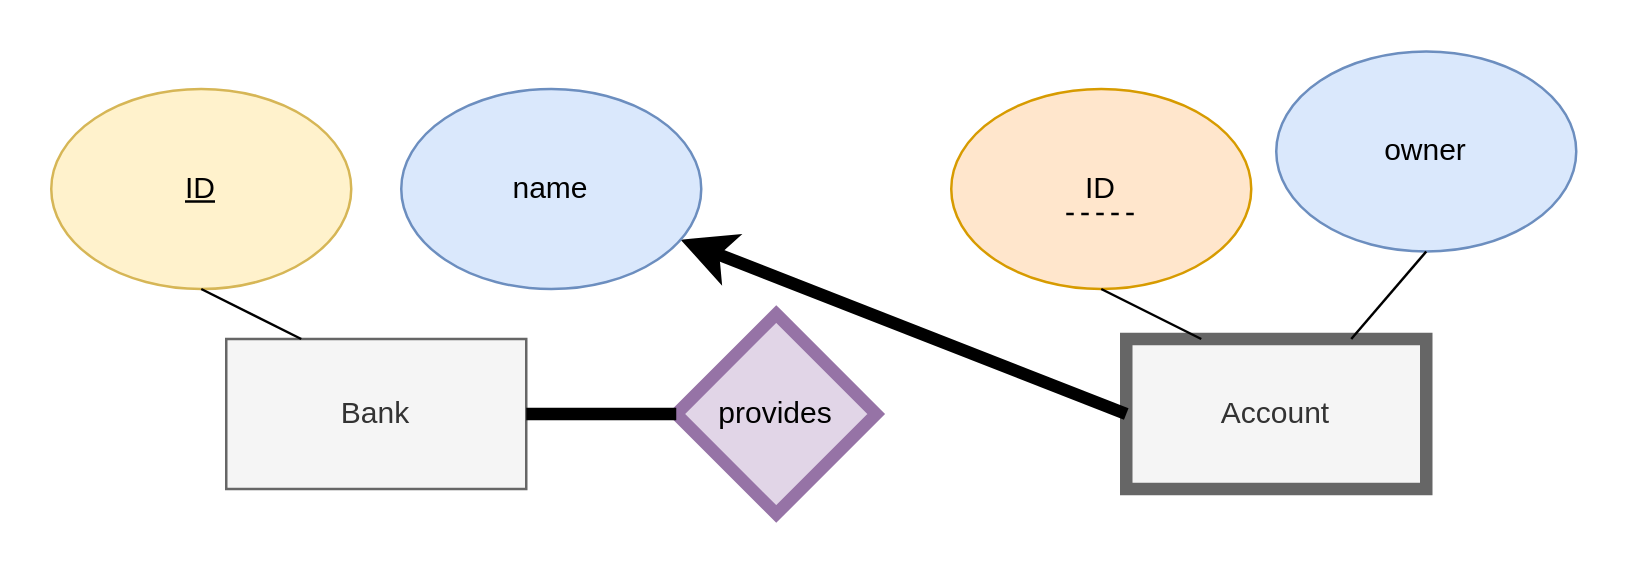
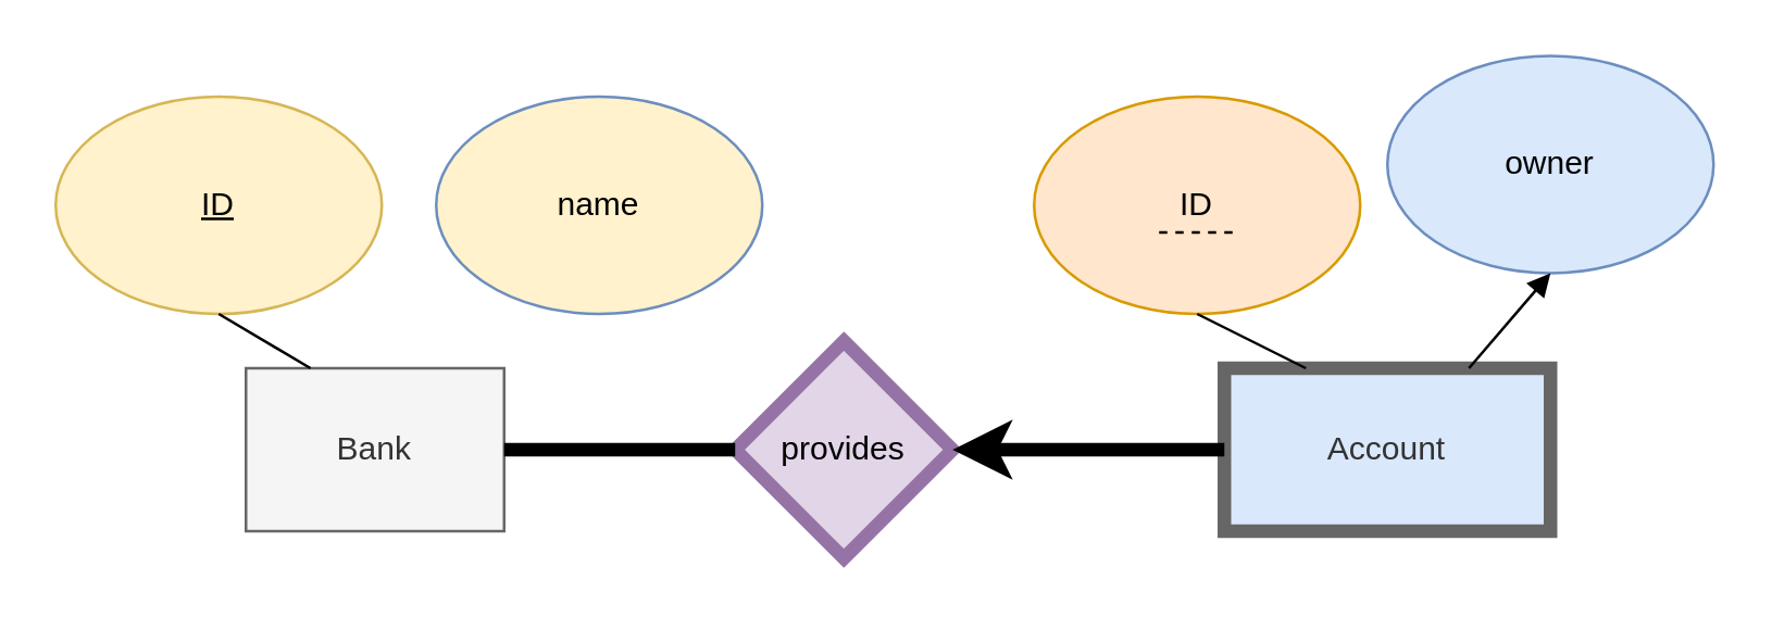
- <mxCell id="9" value="name" style="ellipse;whiteSpace=wrap;html=1;fillColor=#dae8fc;strokeColor=#6c8ebf;" parent="1" vertex="1"><mxGeometry x="160" y="35" width="120" height="80" as="geometry" /></mxCell>
+ <mxCell id="9" value="name" style="ellipse;whiteSpace=wrap;html=1;fillColor=#fff2cc;strokeColor=#6c8ebf;" parent="1" vertex="1"><mxGeometry x="160" y="35" width="120" height="80" as="geometry" /></mxCell>
- <mxCell id="14" value="" style="endArrow=none;html=1;rounded=0;strokeWidth=1;entryX=0.5;entryY=1;entryDx=0;entryDy=0;exitX=0.75;exitY=0;exitDx=0;exitDy=0;" parent="1" source="4" target="12" edge="1"><mxGeometry width="50" height="50" relative="1" as="geometry"><mxPoint x="540" y="225" as="sourcePoint" /><mxPoint x="350" y="235" as="targetPoint" /></mxGeometry></mxCell>
+ <mxCell id="14" value="" style="endArrow=block;html=1;rounded=0;strokeWidth=1;entryX=0.5;entryY=1;entryDx=0;entryDy=0;exitX=0.75;exitY=0;exitDx=0;exitDy=0;" parent="1" source="4" target="12" edge="1"><mxGeometry width="50" height="50" relative="1" as="geometry"><mxPoint x="540" y="225" as="sourcePoint" /><mxPoint x="350" y="235" as="targetPoint" /></mxGeometry></mxCell>
- <mxCell id="6" value="" style="endArrow=classic;html=1;rounded=0;exitX=0;exitY=0.5;exitDx=0;exitDy=0;strokeWidth=5;" parent="1" source="4" target="9" edge="1"><mxGeometry width="50" height="50" relative="1" as="geometry"><mxPoint x="350" y="435" as="sourcePoint" /><mxPoint x="400" y="385" as="targetPoint" /></mxGeometry></mxCell>
+ <mxCell id="6" value="" style="endArrow=classic;html=1;rounded=0;exitX=0;exitY=0.5;exitDx=0;exitDy=0;entryX=1;entryY=0.5;entryDx=0;entryDy=0;strokeWidth=5;" parent="1" source="4" target="3" edge="1"><mxGeometry width="50" height="50" relative="1" as="geometry"><mxPoint x="350" y="435" as="sourcePoint" /><mxPoint x="400" y="385" as="targetPoint" /></mxGeometry></mxCell>
- <mxCell id="2" value="Bank" style="rounded=0;whiteSpace=wrap;html=1;fillColor=#f5f5f5;fontColor=#333333;strokeColor=#666666;" parent="1" vertex="1"><mxGeometry x="90" y="135" width="120" height="60" as="geometry" /></mxCell>
+ <mxCell id="2" value="Bank" style="rounded=0;whiteSpace=wrap;html=1;fillColor=#f5f5f5;fontColor=#333333;strokeColor=#666666;" parent="1" vertex="1"><mxGeometry x="90" y="135" width="95" height="60" as="geometry" /></mxCell>
- <mxCell id="4" value="Account" style="rounded=0;whiteSpace=wrap;html=1;fillColor=#f5f5f5;fontColor=#333333;strokeColor=#666666;strokeWidth=5;" parent="1" vertex="1"><mxGeometry x="450" y="135" width="120" height="60" as="geometry" /></mxCell>
+ <mxCell id="4" value="Account" style="rounded=0;whiteSpace=wrap;html=1;fillColor=#dae8fc;fontColor=#333333;strokeColor=#666666;strokeWidth=5;" parent="1" vertex="1"><mxGeometry x="450" y="135" width="120" height="60" as="geometry" /></mxCell>
